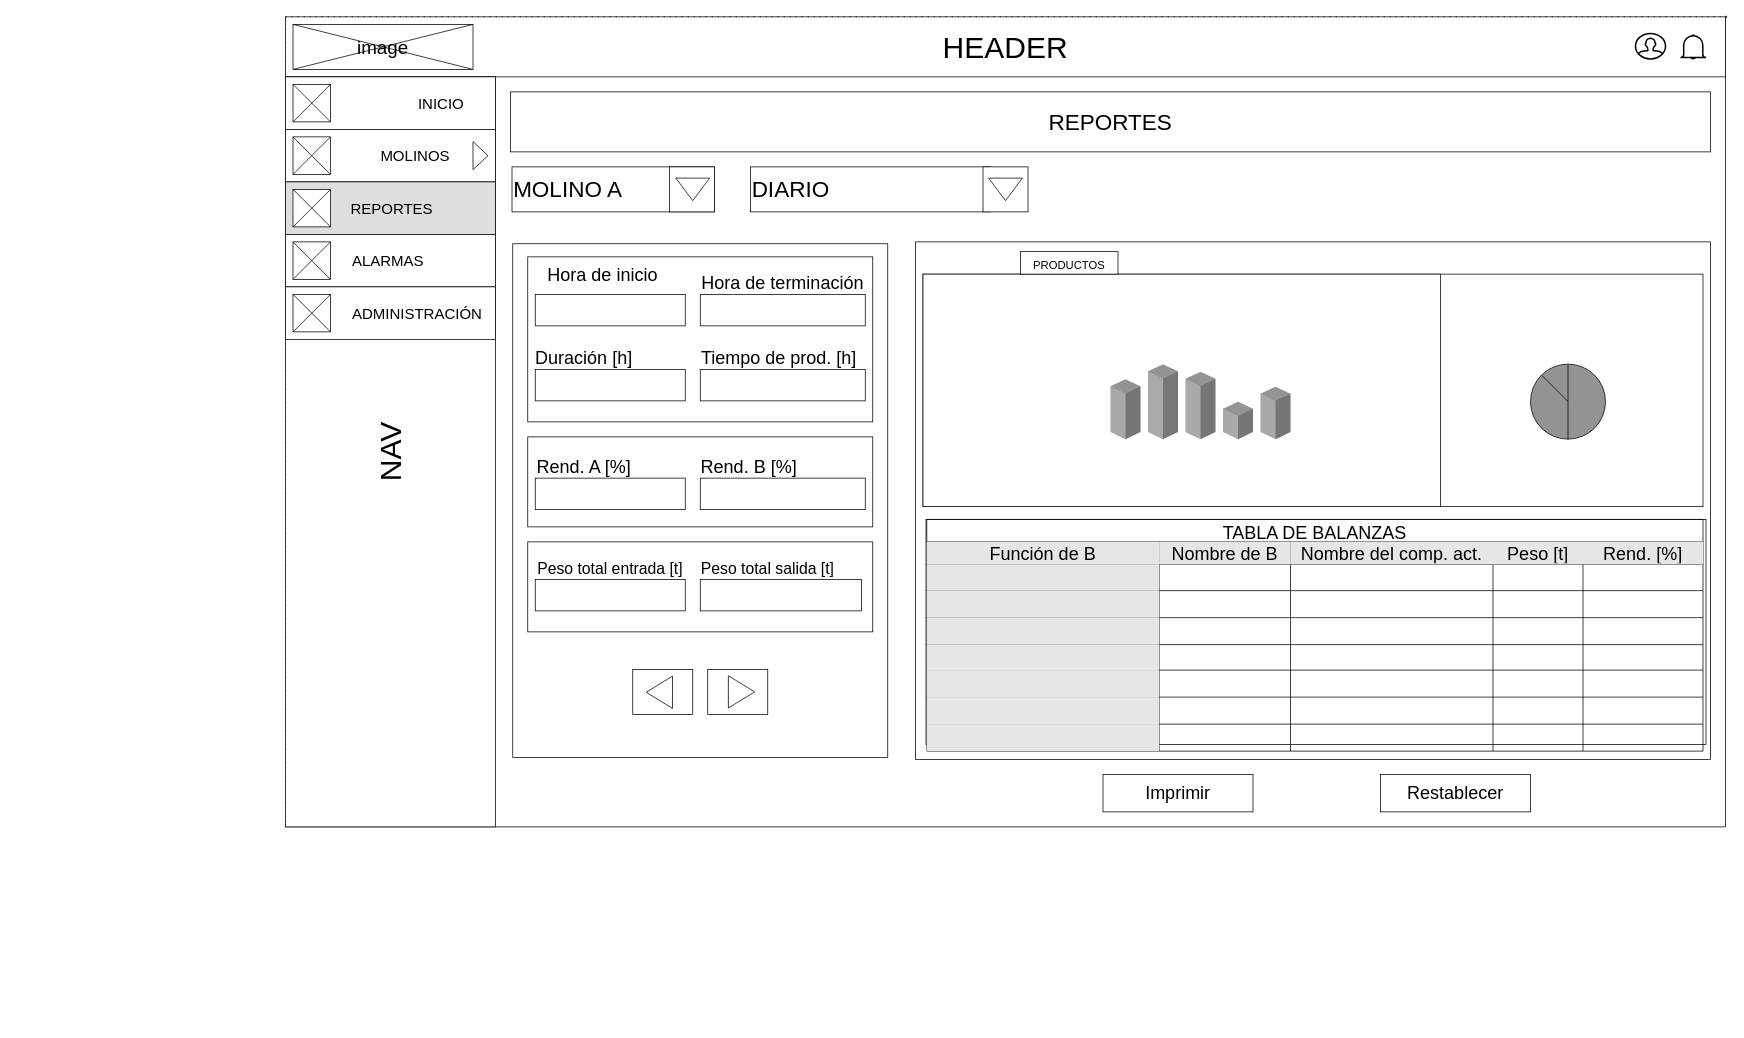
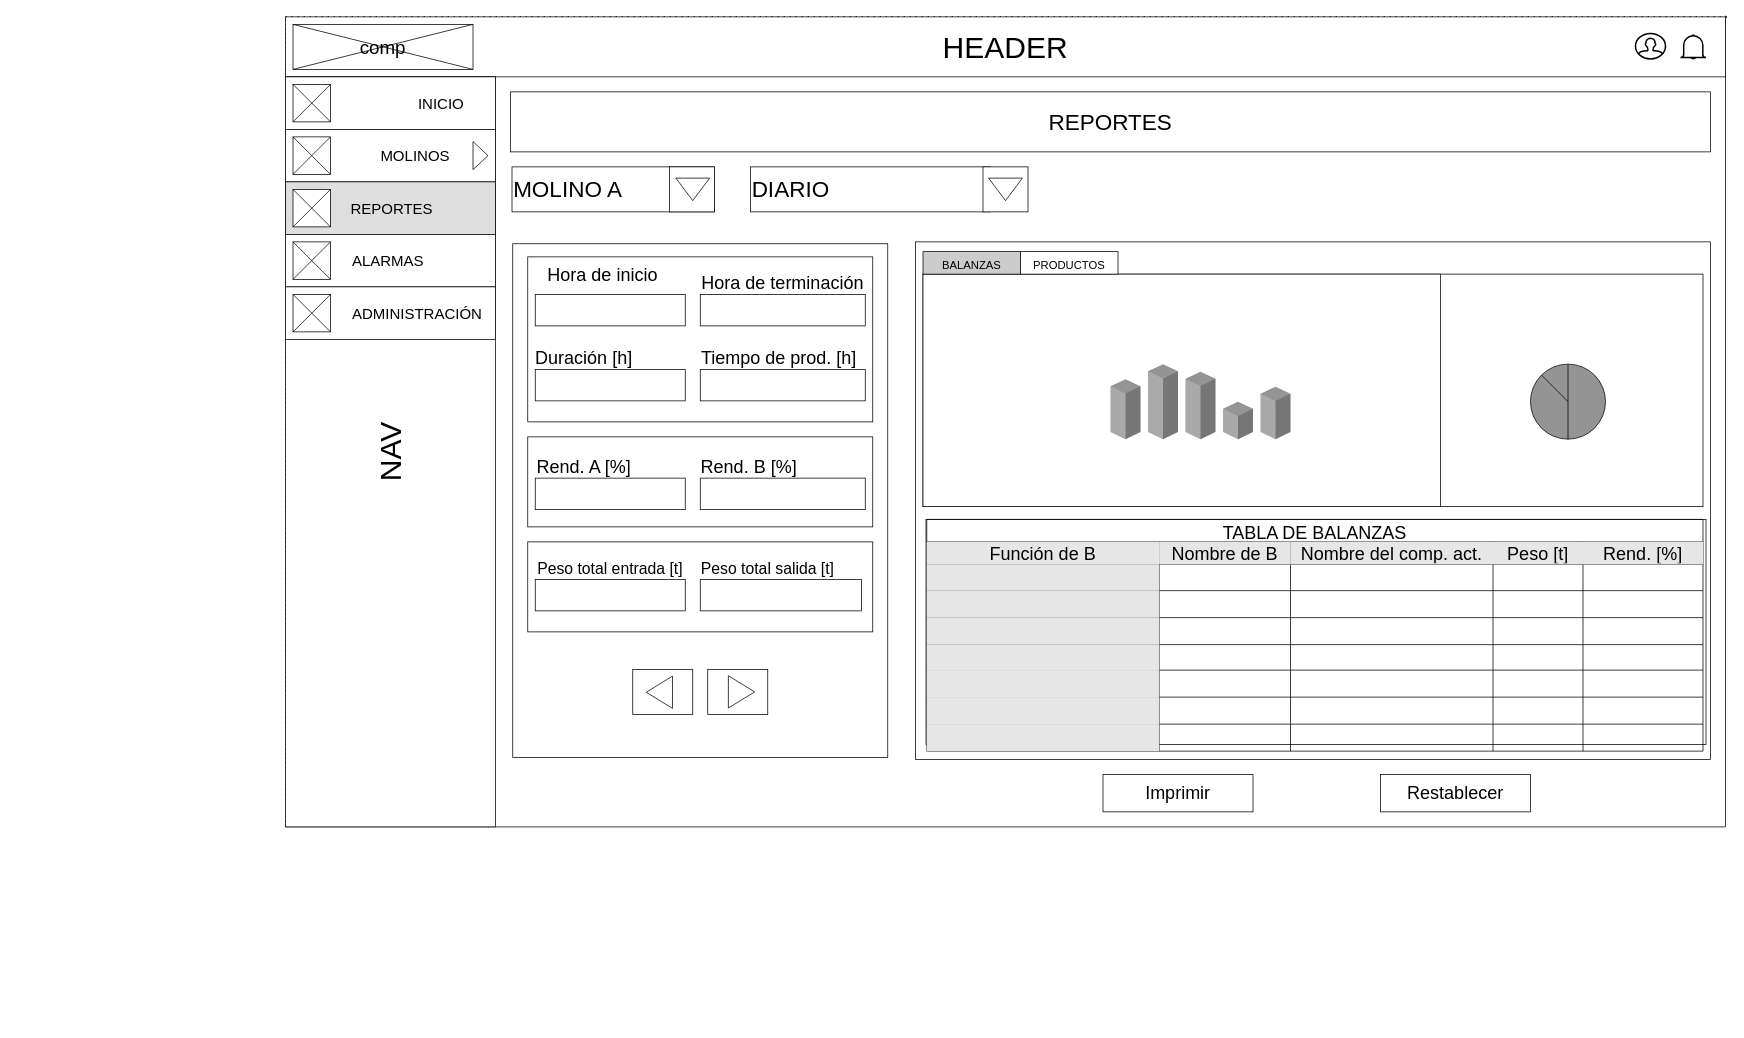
- <mxCell id="24" value="&lt;font style=&quot;font-size: 25px;&quot;&gt;image&lt;/font&gt;" style="rounded=0;whiteSpace=wrap;html=1;fontSize=25;" vertex="1" parent="1"><mxGeometry x="390" y="32" width="240" height="60" as="geometry" /></mxCell>
+ <mxCell id="24" value="&lt;font style=&quot;font-size: 25px;&quot;&gt;comp&lt;/font&gt;" style="rounded=0;whiteSpace=wrap;html=1;fontSize=25;" vertex="1" parent="1"><mxGeometry x="390" y="32" width="240" height="60" as="geometry" /></mxCell>
+ <mxCell id="138" value="&lt;font style=&quot;font-size: 15px;&quot;&gt;BALANZAS&lt;/font&gt;" style="rounded=0;whiteSpace=wrap;html=1;fontSize=21;fillColor=#CCCCCC;" vertex="1" parent="1"><mxGeometry x="1230" y="335" width="130" height="30" as="geometry" /></mxCell>
